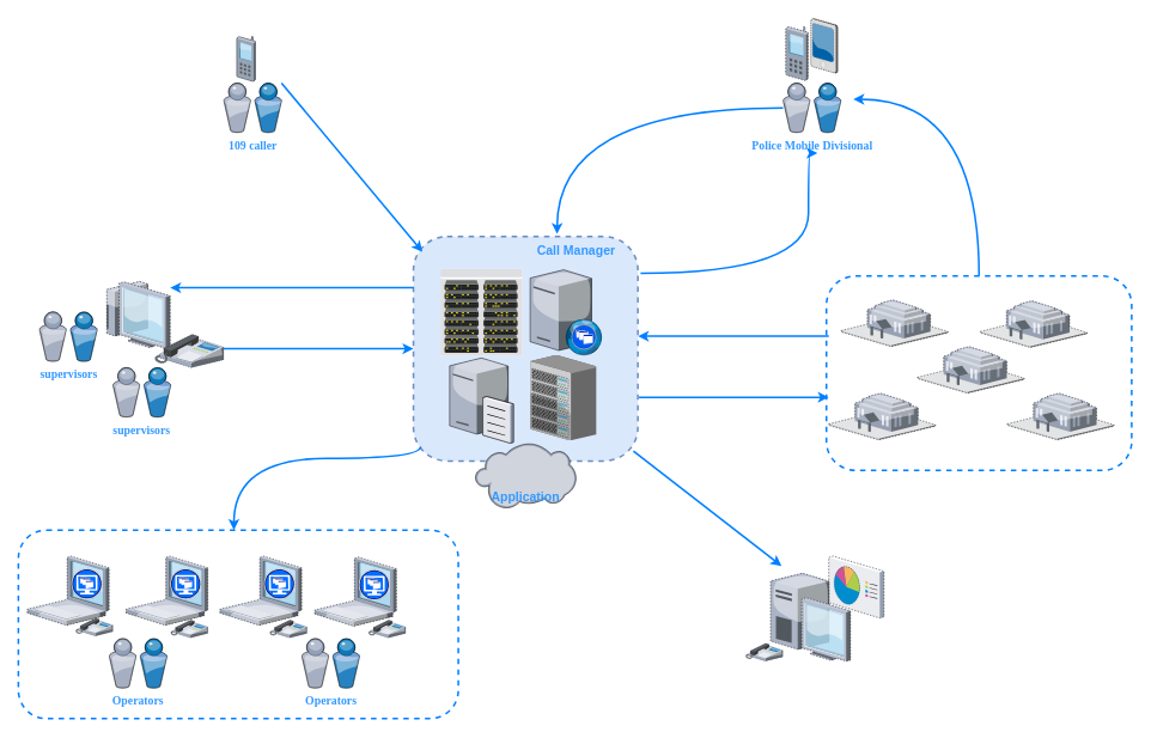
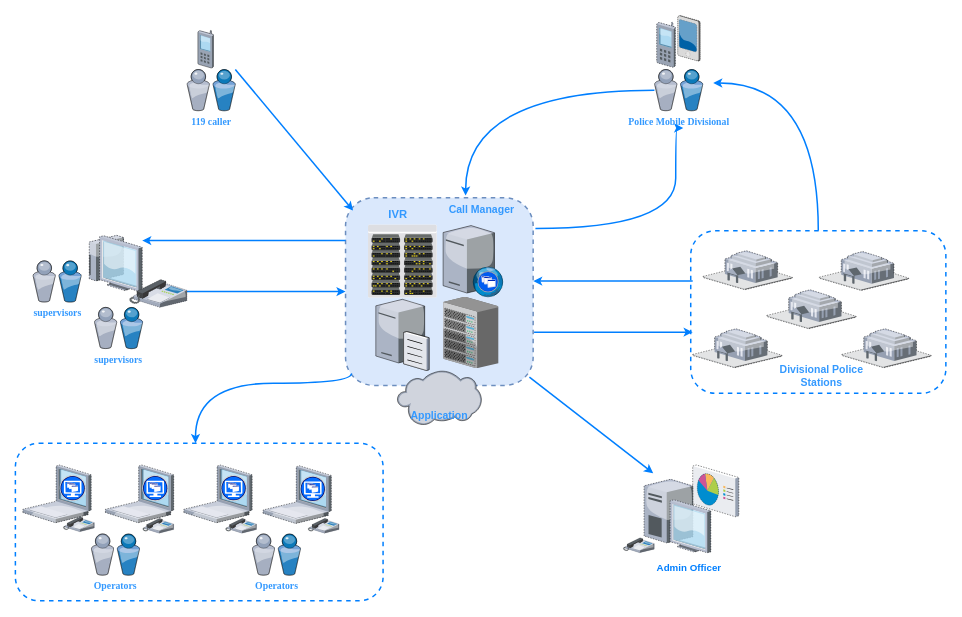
- <mxCell id="19" value="&lt;font color=&quot;#3399ff&quot;&gt;&lt;span style=&quot;font-size: 13px&quot;&gt;&lt;b&gt;109 caller&lt;/b&gt;&lt;/span&gt;&lt;/font&gt;" style="verticalLabelPosition=bottom;aspect=fixed;html=1;verticalAlign=top;strokeColor=none;shape=mxgraph.citrix.users;rounded=0;shadow=0;comic=0;fontFamily=Verdana;" vertex="1" parent="1"><mxGeometry x="248.58" y="92" width="64.5" height="55" as="geometry" /></mxCell>
+ <mxCell id="19" value="&lt;font color=&quot;#3399ff&quot;&gt;&lt;span style=&quot;font-size: 13px&quot;&gt;&lt;b&gt;119 caller&lt;/b&gt;&lt;/span&gt;&lt;/font&gt;" style="verticalLabelPosition=bottom;aspect=fixed;html=1;verticalAlign=top;strokeColor=none;shape=mxgraph.citrix.users;rounded=0;shadow=0;comic=0;fontFamily=Verdana;" vertex="1" parent="1"><mxGeometry x="248.58" y="92" width="64.5" height="55" as="geometry" /></mxCell>
+ <mxCell id="16" value="&lt;b&gt;&lt;font style=&quot;font-size: 15px&quot; color=&quot;#3399ff&quot;&gt;IVR&lt;/font&gt;&lt;/b&gt;" style="text;html=1;strokeColor=none;fillColor=none;align=center;verticalAlign=middle;whiteSpace=wrap;rounded=0;" vertex="1" parent="1"><mxGeometry x="510" y="273.5" width="40" height="20" as="geometry" /></mxCell>
+ <mxCell id="32" value="&lt;font color=&quot;#3399ff&quot; size=&quot;1&quot;&gt;&lt;b style=&quot;font-size: 14px&quot;&gt;Divisional Police Stations&lt;/b&gt;&lt;/font&gt;" style="text;html=1;strokeColor=none;fillColor=none;align=center;verticalAlign=middle;whiteSpace=wrap;rounded=0;dashed=1;" vertex="1" parent="1"><mxGeometry x="1021.38" y="489.5" width="147.25" height="20" as="geometry" /></mxCell>
+ <mxCell id="46" value="&lt;font style=&quot;font-size: 13px&quot; color=&quot;#007fff&quot;&gt;&lt;b&gt;Admin Officer&lt;/b&gt;&lt;/font&gt;" style="text;html=1;strokeColor=none;fillColor=none;align=center;verticalAlign=middle;whiteSpace=wrap;rounded=0;dashed=1;" vertex="1" parent="1"><mxGeometry x="862.75" y="746" width="110" height="20" as="geometry" /></mxCell>
